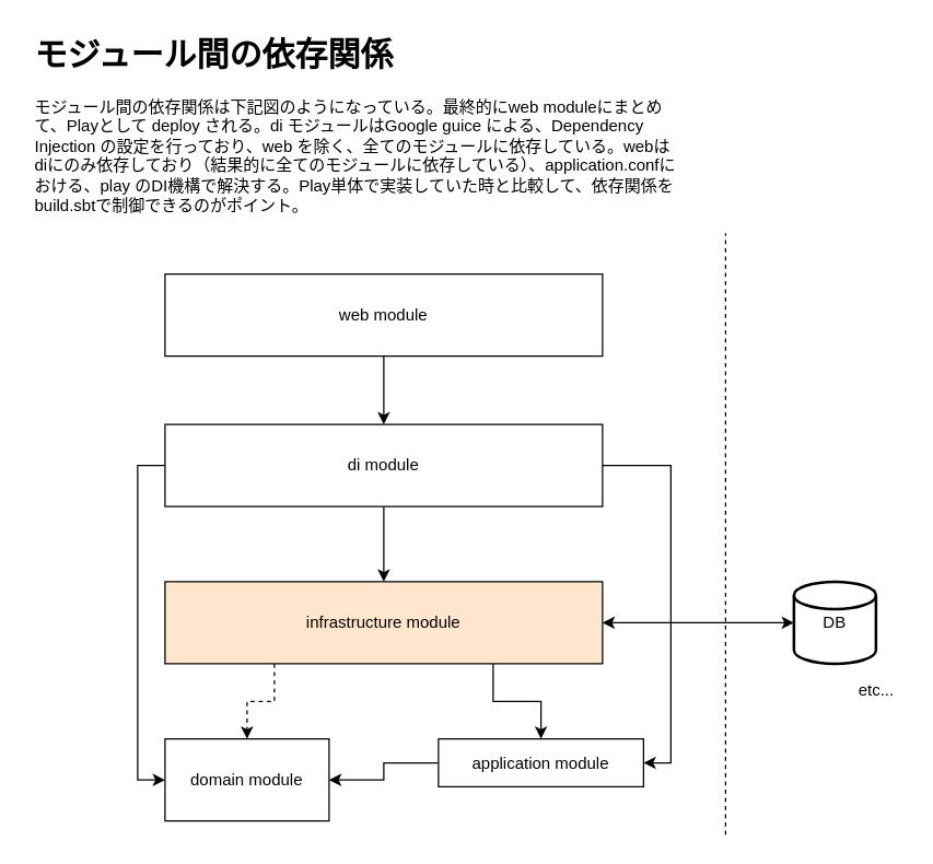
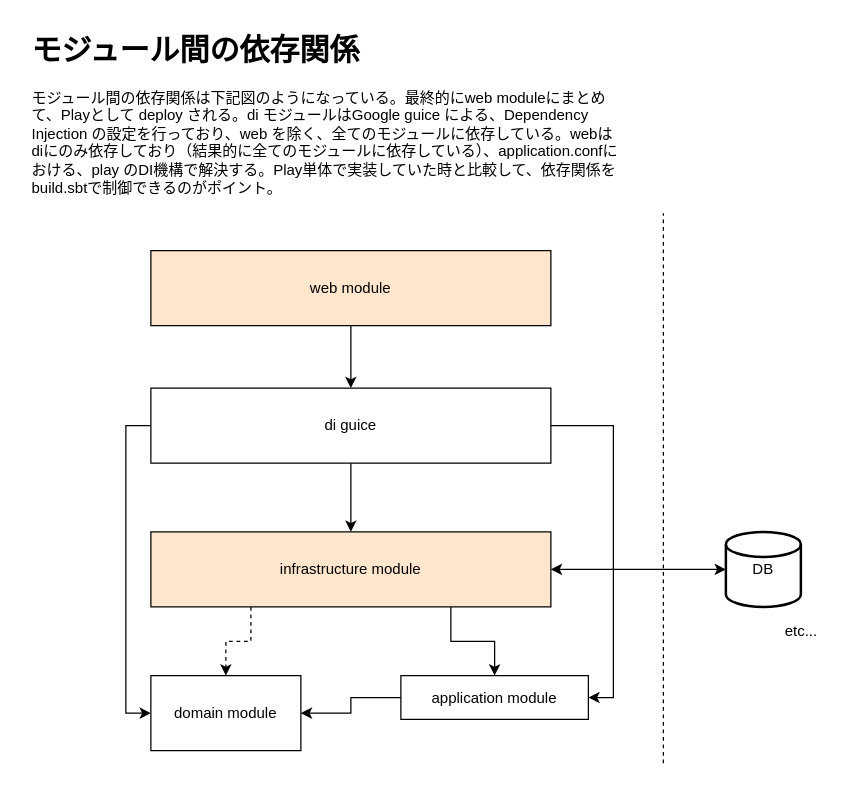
- <mxCell id="3" value="web module" style="whiteSpace=wrap;html=1;" vertex="1" parent="1"><mxGeometry x="120" y="200" width="320" height="60" as="geometry" /></mxCell>
+ <mxCell id="3" value="web module" style="whiteSpace=wrap;html=1;fillColor=#ffe6cc;" vertex="1" parent="1"><mxGeometry x="120" y="200" width="320" height="60" as="geometry" /></mxCell>
- <mxCell id="16" value="di module" style="whiteSpace=wrap;html=1;" vertex="1" parent="1"><mxGeometry x="120" y="310" width="320" height="60" as="geometry" /></mxCell>
+ <mxCell id="16" value="di guice" style="whiteSpace=wrap;html=1;" vertex="1" parent="1"><mxGeometry x="120" y="310" width="320" height="60" as="geometry" /></mxCell>
